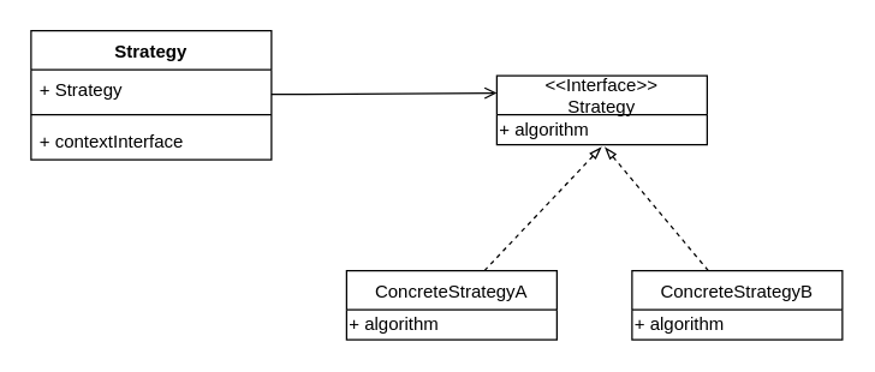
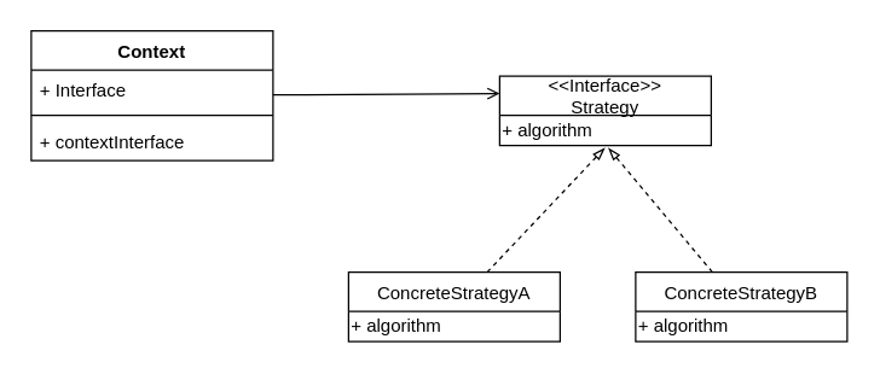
- <mxCell id="3" value="Strategy" style="swimlane;fontStyle=1;align=center;verticalAlign=top;childLayout=stackLayout;horizontal=1;startSize=26;horizontalStack=0;resizeParent=1;resizeParentMax=0;resizeLast=0;collapsible=1;marginBottom=0;" vertex="1" parent="1"><mxGeometry x="20" y="20" width="160" height="86" as="geometry" /></mxCell>
+ <mxCell id="3" value="Context" style="swimlane;fontStyle=1;align=center;verticalAlign=top;childLayout=stackLayout;horizontal=1;startSize=26;horizontalStack=0;resizeParent=1;resizeParentMax=0;resizeLast=0;collapsible=1;marginBottom=0;" vertex="1" parent="1"><mxGeometry x="20" y="20" width="160" height="86" as="geometry" /></mxCell>
- <mxCell id="4" value="+ Strategy" style="text;strokeColor=none;fillColor=none;align=left;verticalAlign=top;spacingLeft=4;spacingRight=4;overflow=hidden;rotatable=0;points=[[0,0.5],[1,0.5]];portConstraint=eastwest;" vertex="1" parent="3"><mxGeometry y="26" width="160" height="26" as="geometry" /></mxCell>
+ <mxCell id="4" value="+ Interface" style="text;strokeColor=none;fillColor=none;align=left;verticalAlign=top;spacingLeft=4;spacingRight=4;overflow=hidden;rotatable=0;points=[[0,0.5],[1,0.5]];portConstraint=eastwest;" vertex="1" parent="3"><mxGeometry y="26" width="160" height="26" as="geometry" /></mxCell>
